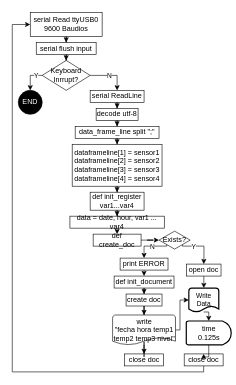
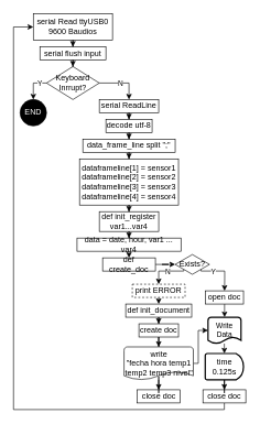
- <mxCell id="32" value="print ERROR" style="rounded=0;whiteSpace=wrap;html=1;" parent="1" vertex="1"><mxGeometry x="200" y="430" width="80" height="20" as="geometry" /></mxCell>
+ <mxCell id="32" value="print ERROR" style="rounded=0;whiteSpace=wrap;html=1;dashed=1;" parent="1" vertex="1"><mxGeometry x="200" y="430" width="80" height="20" as="geometry" /></mxCell>
- <mxCell id="44" value="time&lt;br&gt;0.125s" style="strokeWidth=2;html=1;shape=mxgraph.flowchart.delay;whiteSpace=wrap;" parent="1" vertex="1"><mxGeometry x="310.5" y="535" width="75" height="40" as="geometry" /></mxCell>
+ <mxCell id="44" value="time&lt;br&gt;0.125s" style="strokeWidth=2;html=1;shape=mxgraph.flowchart.delay;whiteSpace=wrap;" parent="1" vertex="1"><mxGeometry x="310.5" y="535" width="58" height="40" as="geometry" /></mxCell>
